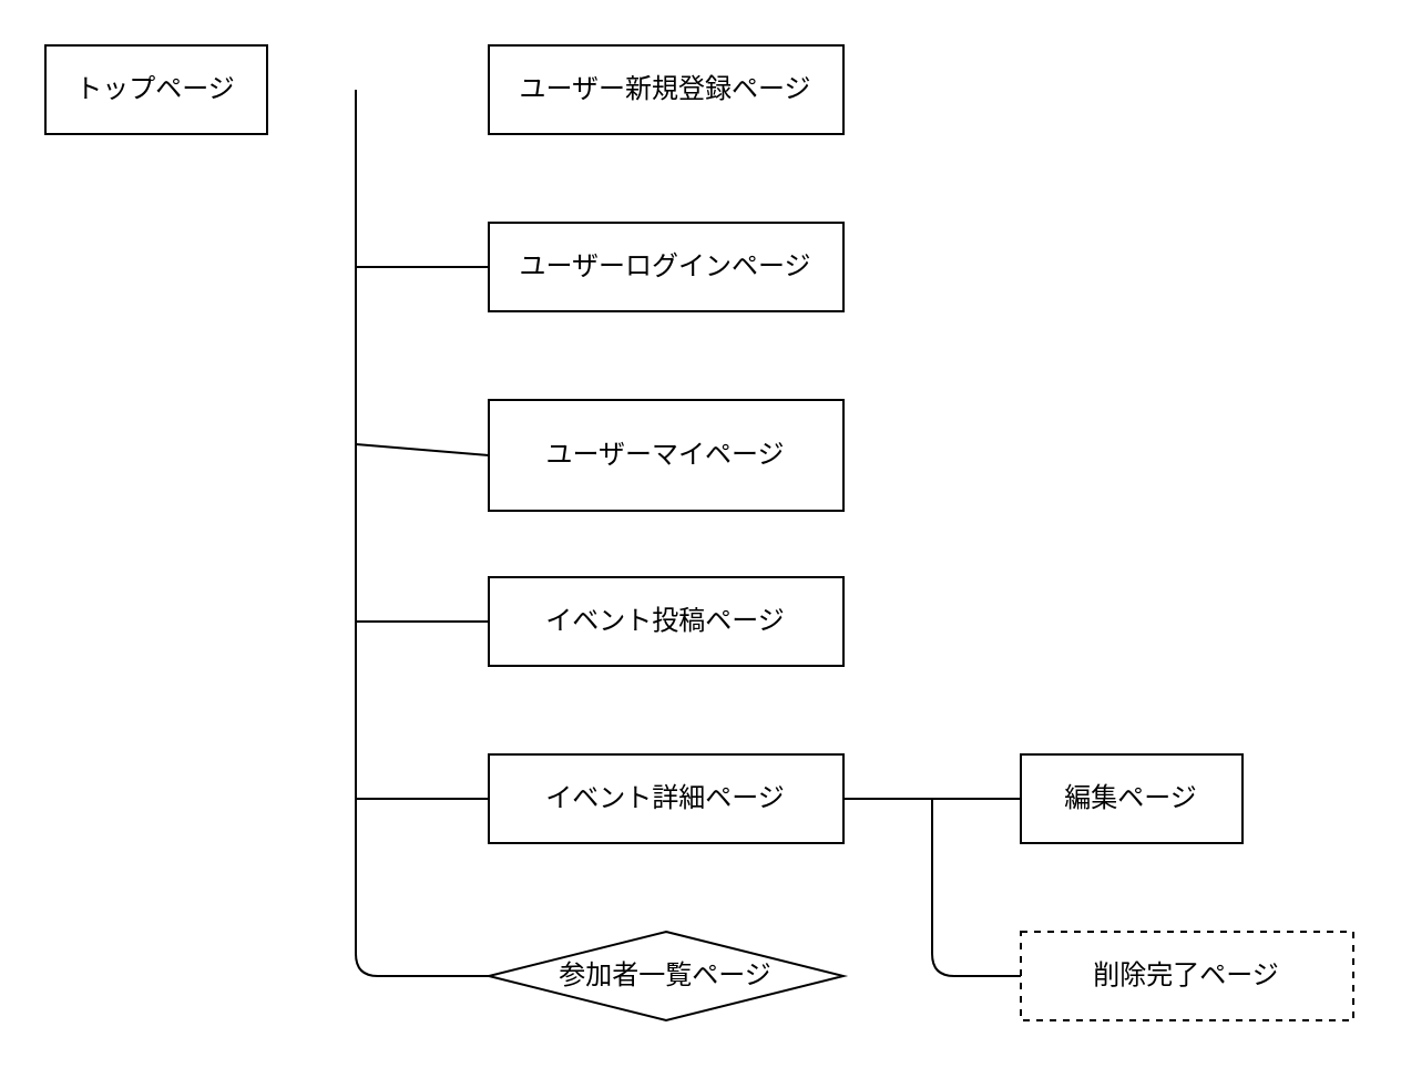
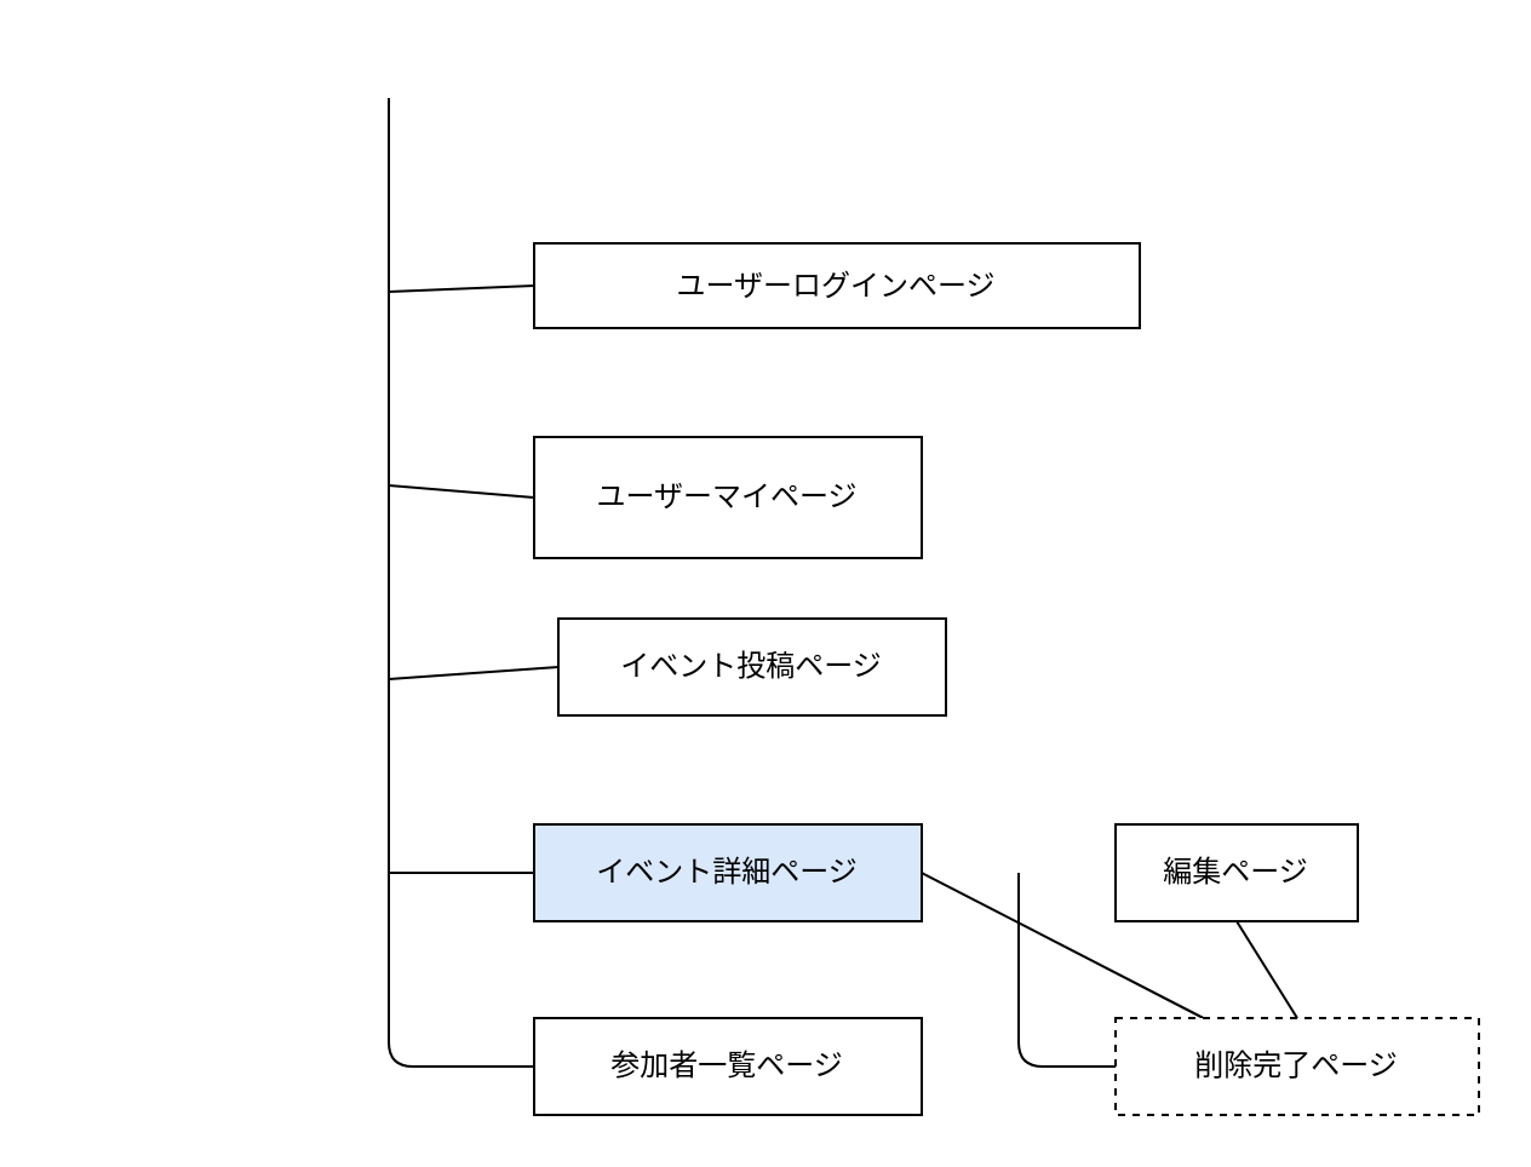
- <mxCell id="2" value="トップページ" style="whiteSpace=wrap;html=1;align=center;" vertex="1" parent="1"><mxGeometry x="20" y="20" width="100" height="40" as="geometry" /></mxCell>
- <mxCell id="3" value="ユーザー新規登録ページ" style="whiteSpace=wrap;html=1;align=center;" vertex="1" parent="1"><mxGeometry x="220" y="20" width="160" height="40" as="geometry" /></mxCell>
- <mxCell id="5" value="ユーザーログインページ" style="whiteSpace=wrap;html=1;align=center;" vertex="1" parent="1"><mxGeometry x="220" y="100" width="160" height="40" as="geometry" /></mxCell>
+ <mxCell id="5" value="ユーザーログインページ" style="whiteSpace=wrap;html=1;align=center;" vertex="1" parent="1"><mxGeometry x="220" y="100" width="250" height="35" as="geometry" /></mxCell>
- <mxCell id="9" value="イベント投稿ページ" style="whiteSpace=wrap;html=1;align=center;" vertex="1" parent="1"><mxGeometry x="220" y="260" width="160" height="40" as="geometry" /></mxCell>
+ <mxCell id="9" value="イベント投稿ページ" style="whiteSpace=wrap;html=1;align=center;" vertex="1" parent="1"><mxGeometry x="230" y="255" width="160" height="40" as="geometry" /></mxCell>
- <mxCell id="12" value="イベント詳細ページ" style="whiteSpace=wrap;html=1;align=center;" vertex="1" parent="1"><mxGeometry x="220" y="340" width="160" height="40" as="geometry" /></mxCell>
+ <mxCell id="12" value="イベント詳細ページ" style="whiteSpace=wrap;html=1;align=center;fillColor=#dae8fc;" vertex="1" parent="1"><mxGeometry x="220" y="340" width="160" height="40" as="geometry" /></mxCell>
- <mxCell id="10" style="edgeStyle=none;html=1;exitX=1;exitY=0.5;exitDx=0;exitDy=0;entryX=0;entryY=0.5;entryDx=0;entryDy=0;endArrow=none;endFill=0;" edge="1" parent="1" source="12" target="14"><mxGeometry relative="1" as="geometry" /></mxCell>
+ <mxCell id="10" style="edgeStyle=none;html=1;exitX=1;exitY=0.5;exitDx=0;exitDy=0;endArrow=none;endFill=0;" edge="1" parent="1" source="12" target="18"><mxGeometry relative="1" as="geometry" /></mxCell>
+ <mxCell id="13" style="edgeStyle=none;html=1;exitX=0.5;exitY=1;exitDx=0;exitDy=0;entryX=0.5;entryY=0;entryDx=0;entryDy=0;endArrow=none;endFill=0;" edge="1" parent="1" source="14" target="18"><mxGeometry relative="1" as="geometry" /></mxCell>
- <mxCell id="16" value="参加者一覧ページ" style="rhombus;whiteSpace=wrap;html=1;align=center;" vertex="1" parent="1"><mxGeometry x="220" y="420" width="160" height="40" as="geometry" /></mxCell>
+ <mxCell id="16" value="参加者一覧ページ" style="whiteSpace=wrap;html=1;align=center;" vertex="1" parent="1"><mxGeometry x="220" y="420" width="160" height="40" as="geometry" /></mxCell>
